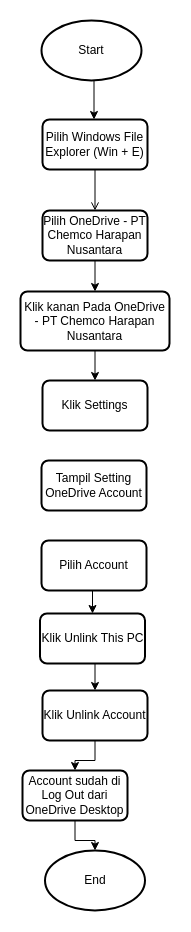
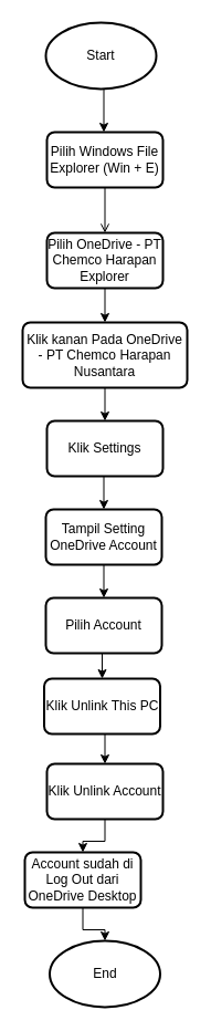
- <mxCell id="7" value="Pilih OneDrive - PT Chemco Harapan Nusantara" style="rounded=1;whiteSpace=wrap;html=1;absoluteArcSize=1;arcSize=14;strokeWidth=2;" vertex="1" parent="1"><mxGeometry x="42" y="210" width="105" height="50" as="geometry" /></mxCell>
+ <mxCell id="7" value="Pilih OneDrive - PT Chemco Harapan Explorer" style="rounded=1;whiteSpace=wrap;html=1;absoluteArcSize=1;arcSize=14;strokeWidth=2;" vertex="1" parent="1"><mxGeometry x="42" y="210" width="105" height="50" as="geometry" /></mxCell>
+ <mxCell id="10" style="edgeStyle=orthogonalEdgeStyle;rounded=0;orthogonalLoop=1;jettySize=auto;html=1;exitX=0.5;exitY=1;exitDx=0;exitDy=0;entryX=0.5;entryY=0;entryDx=0;entryDy=0;" edge="1" parent="1" source="11" target="13"><mxGeometry relative="1" as="geometry" /></mxCell>
+ <mxCell id="12" style="edgeStyle=orthogonalEdgeStyle;rounded=0;orthogonalLoop=1;jettySize=auto;html=1;exitX=0.5;exitY=1;exitDx=0;exitDy=0;entryX=0.5;entryY=0;entryDx=0;entryDy=0;" edge="1" parent="1" source="13" target="15"><mxGeometry relative="1" as="geometry" /></mxCell>
